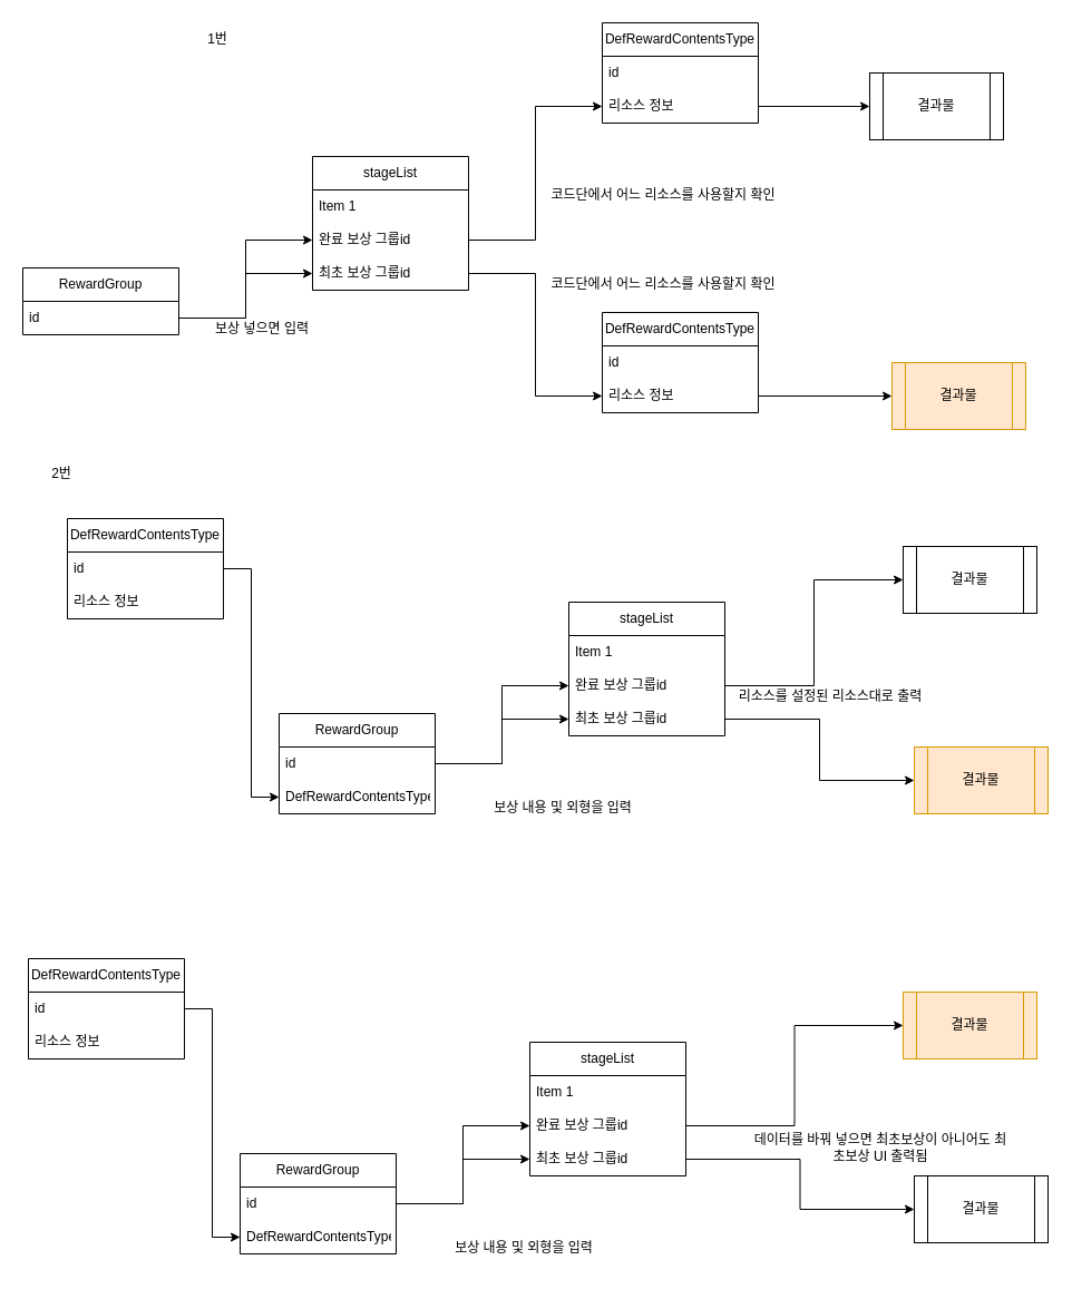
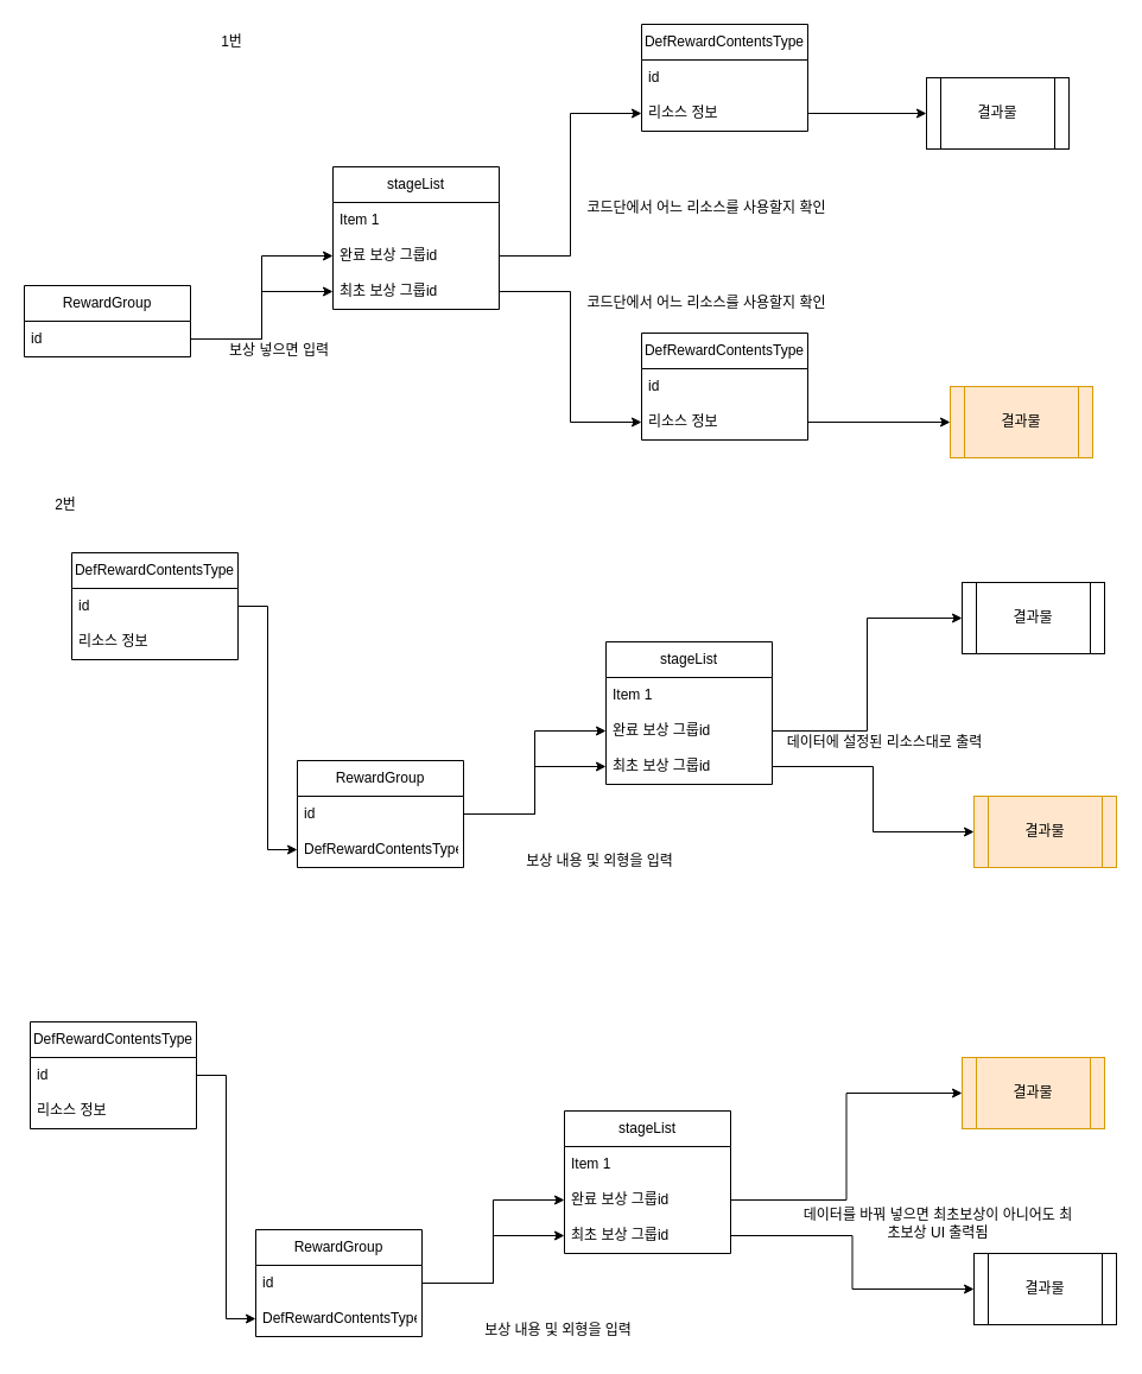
- <mxCell id="43" value="리소스를 설정된 리소스대로 출력" style="text;html=1;align=center;verticalAlign=middle;whiteSpace=wrap;rounded=0;" vertex="1" parent="1"><mxGeometry x="630" y="610" width="230" height="30" as="geometry" /></mxCell>
+ <mxCell id="43" value="데이터에 설정된 리소스대로 출력" style="text;html=1;align=center;verticalAlign=middle;whiteSpace=wrap;rounded=0;" vertex="1" parent="1"><mxGeometry x="630" y="610" width="230" height="30" as="geometry" /></mxCell>
